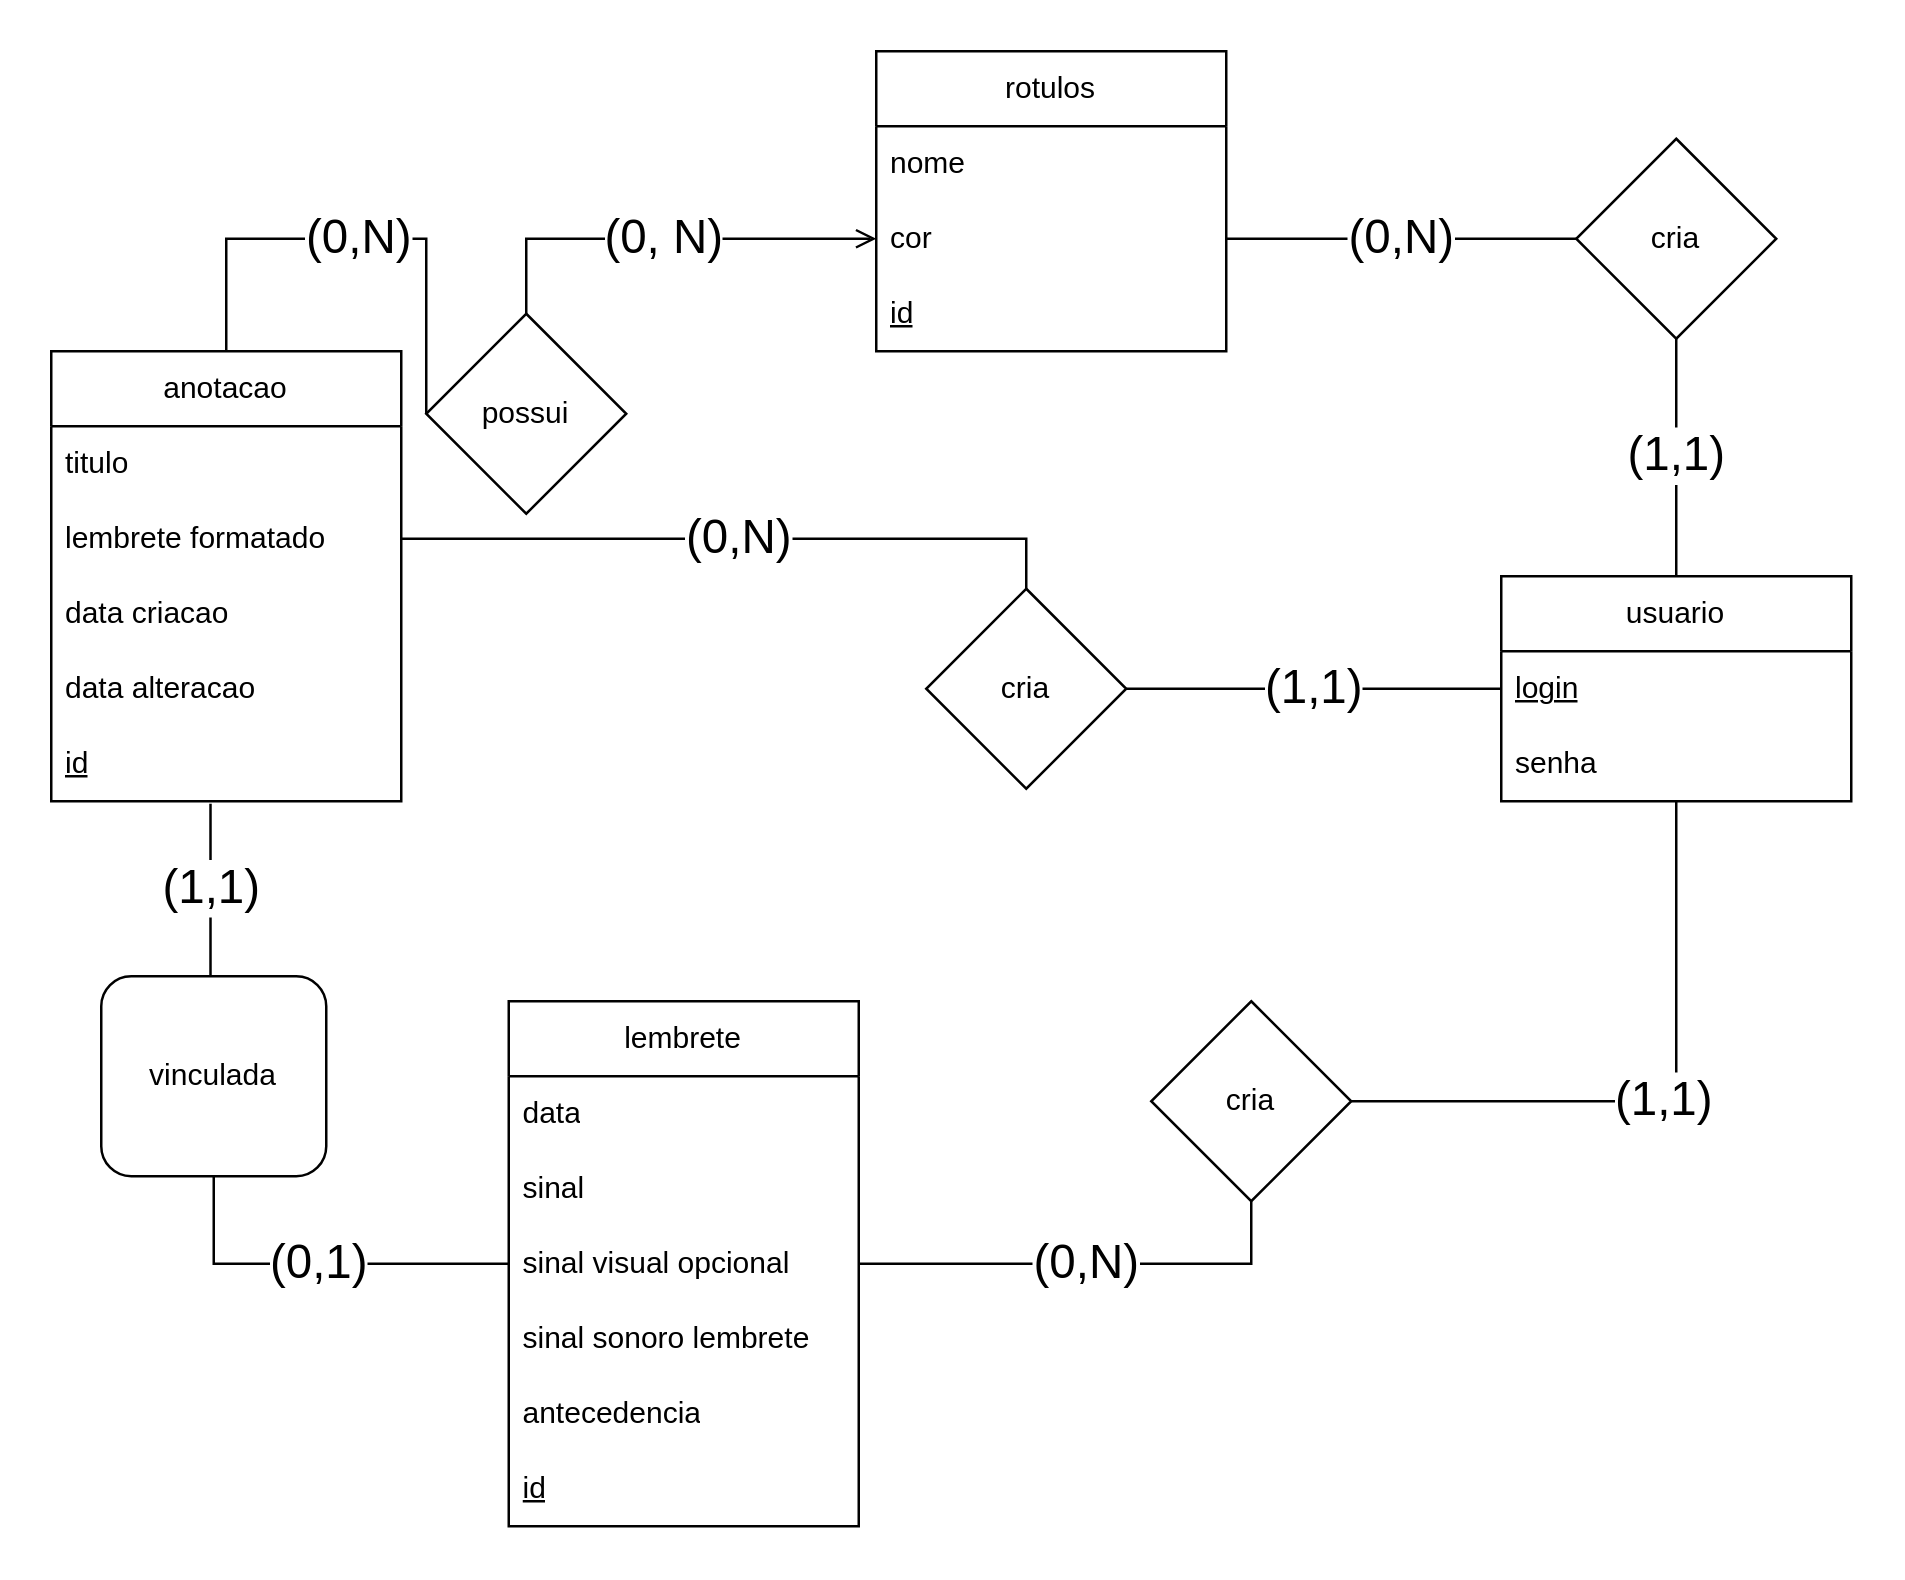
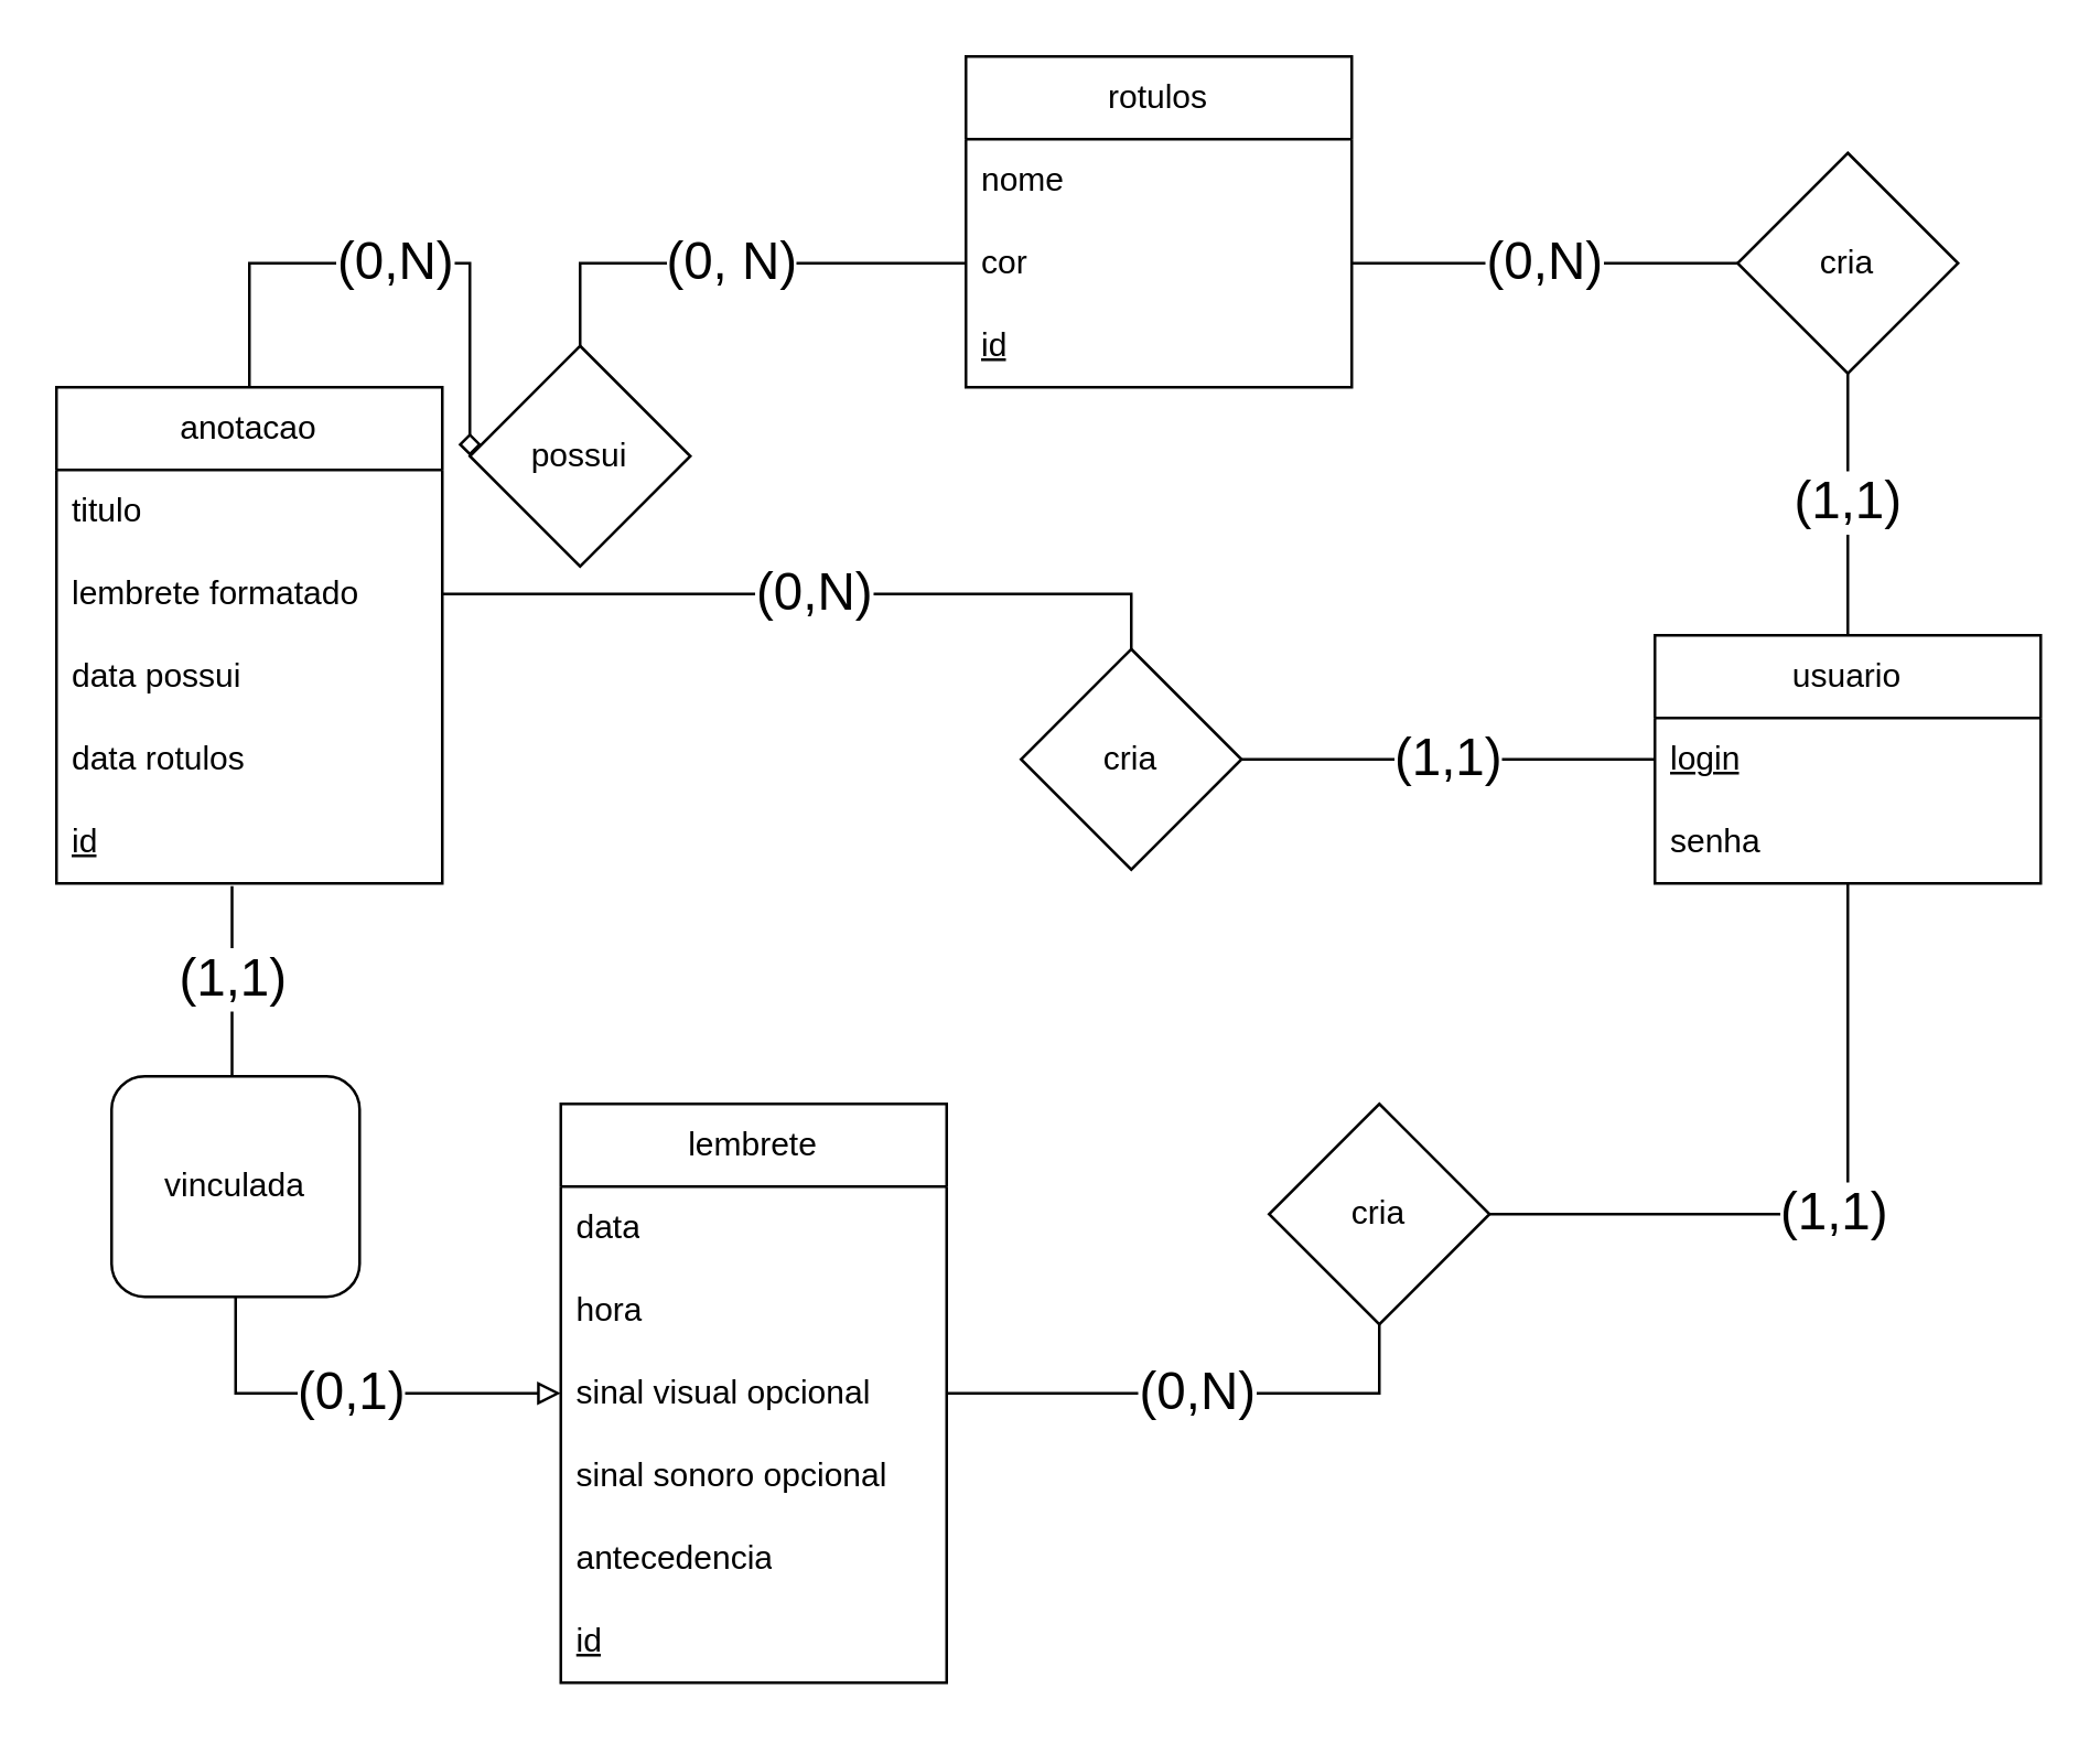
- <mxCell id="24" value="(0, N)" style="edgeStyle=orthogonalEdgeStyle;rounded=0;orthogonalLoop=1;jettySize=auto;html=1;entryX=0;entryY=0.5;entryDx=0;entryDy=0;endArrow=open;endFill=0;fontSize=19;" edge="1" parent="1" source="25" target="11"><mxGeometry relative="1" as="geometry" /></mxCell>
+ <mxCell id="24" value="(0, N)" style="edgeStyle=orthogonalEdgeStyle;rounded=0;orthogonalLoop=1;jettySize=auto;html=1;entryX=0;entryY=0.5;entryDx=0;entryDy=0;endArrow=none;endFill=0;fontSize=19;" edge="1" parent="1" source="25" target="11"><mxGeometry relative="1" as="geometry" /></mxCell>
- <mxCell id="2" value="(0,N)" style="edgeStyle=orthogonalEdgeStyle;rounded=0;orthogonalLoop=1;jettySize=auto;html=1;entryX=0;entryY=0.5;entryDx=0;entryDy=0;endArrow=none;endFill=0;fontSize=19;" edge="1" parent="1" source="3" target="25"><mxGeometry relative="1" as="geometry"><Array as="points"><mxPoint x="90" y="95" /></Array></mxGeometry></mxCell>
+ <mxCell id="2" value="(0,N)" style="edgeStyle=orthogonalEdgeStyle;rounded=0;orthogonalLoop=1;jettySize=auto;html=1;entryX=0;entryY=0.5;entryDx=0;entryDy=0;endArrow=diamond;endFill=0;fontSize=19;" edge="1" parent="1" source="3" target="25"><mxGeometry relative="1" as="geometry"><Array as="points"><mxPoint x="90" y="95" /></Array></mxGeometry></mxCell>
- <mxCell id="6" value="data criacao" style="text;strokeColor=none;fillColor=none;align=left;verticalAlign=middle;spacingLeft=4;spacingRight=4;overflow=hidden;points=[[0,0.5],[1,0.5]];portConstraint=eastwest;rotatable=0;whiteSpace=wrap;html=1;" vertex="1" parent="3"><mxGeometry y="90" width="140" height="30" as="geometry" /></mxCell>
+ <mxCell id="6" value="data possui" style="text;strokeColor=none;fillColor=none;align=left;verticalAlign=middle;spacingLeft=4;spacingRight=4;overflow=hidden;points=[[0,0.5],[1,0.5]];portConstraint=eastwest;rotatable=0;whiteSpace=wrap;html=1;" vertex="1" parent="3"><mxGeometry y="90" width="140" height="30" as="geometry" /></mxCell>
- <mxCell id="7" value="data alteracao" style="text;strokeColor=none;fillColor=none;align=left;verticalAlign=middle;spacingLeft=4;spacingRight=4;overflow=hidden;points=[[0,0.5],[1,0.5]];portConstraint=eastwest;rotatable=0;whiteSpace=wrap;html=1;" vertex="1" parent="3"><mxGeometry y="120" width="140" height="30" as="geometry" /></mxCell>
+ <mxCell id="7" value="data rotulos" style="text;strokeColor=none;fillColor=none;align=left;verticalAlign=middle;spacingLeft=4;spacingRight=4;overflow=hidden;points=[[0,0.5],[1,0.5]];portConstraint=eastwest;rotatable=0;whiteSpace=wrap;html=1;" vertex="1" parent="3"><mxGeometry y="120" width="140" height="30" as="geometry" /></mxCell>
- <mxCell id="15" value="sinal" style="text;strokeColor=none;fillColor=none;align=left;verticalAlign=middle;spacingLeft=4;spacingRight=4;overflow=hidden;points=[[0,0.5],[1,0.5]];portConstraint=eastwest;rotatable=0;whiteSpace=wrap;html=1;" vertex="1" parent="13"><mxGeometry y="60" width="140" height="30" as="geometry" /></mxCell>
+ <mxCell id="15" value="hora" style="text;strokeColor=none;fillColor=none;align=left;verticalAlign=middle;spacingLeft=4;spacingRight=4;overflow=hidden;points=[[0,0.5],[1,0.5]];portConstraint=eastwest;rotatable=0;whiteSpace=wrap;html=1;" vertex="1" parent="13"><mxGeometry y="60" width="140" height="30" as="geometry" /></mxCell>
- <mxCell id="27" value="(0,1)" style="edgeStyle=orthogonalEdgeStyle;rounded=0;orthogonalLoop=1;jettySize=auto;html=1;entryX=0;entryY=0.5;entryDx=0;entryDy=0;endArrow=none;endFill=0;fontSize=19;" edge="1" parent="1" source="28" target="16"><mxGeometry relative="1" as="geometry" /></mxCell>
+ <mxCell id="27" value="(0,1)" style="edgeStyle=orthogonalEdgeStyle;rounded=0;orthogonalLoop=1;jettySize=auto;html=1;entryX=0;entryY=0.5;entryDx=0;entryDy=0;endArrow=block;endFill=0;fontSize=19;" edge="1" parent="1" source="28" target="16"><mxGeometry relative="1" as="geometry" /></mxCell>
- <mxCell id="17" value="sinal sonoro lembrete" style="text;strokeColor=none;fillColor=none;align=left;verticalAlign=middle;spacingLeft=4;spacingRight=4;overflow=hidden;points=[[0,0.5],[1,0.5]];portConstraint=eastwest;rotatable=0;whiteSpace=wrap;html=1;" vertex="1" parent="13"><mxGeometry y="120" width="140" height="30" as="geometry" /></mxCell>
+ <mxCell id="17" value="sinal sonoro opcional" style="text;strokeColor=none;fillColor=none;align=left;verticalAlign=middle;spacingLeft=4;spacingRight=4;overflow=hidden;points=[[0,0.5],[1,0.5]];portConstraint=eastwest;rotatable=0;whiteSpace=wrap;html=1;" vertex="1" parent="13"><mxGeometry y="120" width="140" height="30" as="geometry" /></mxCell>
